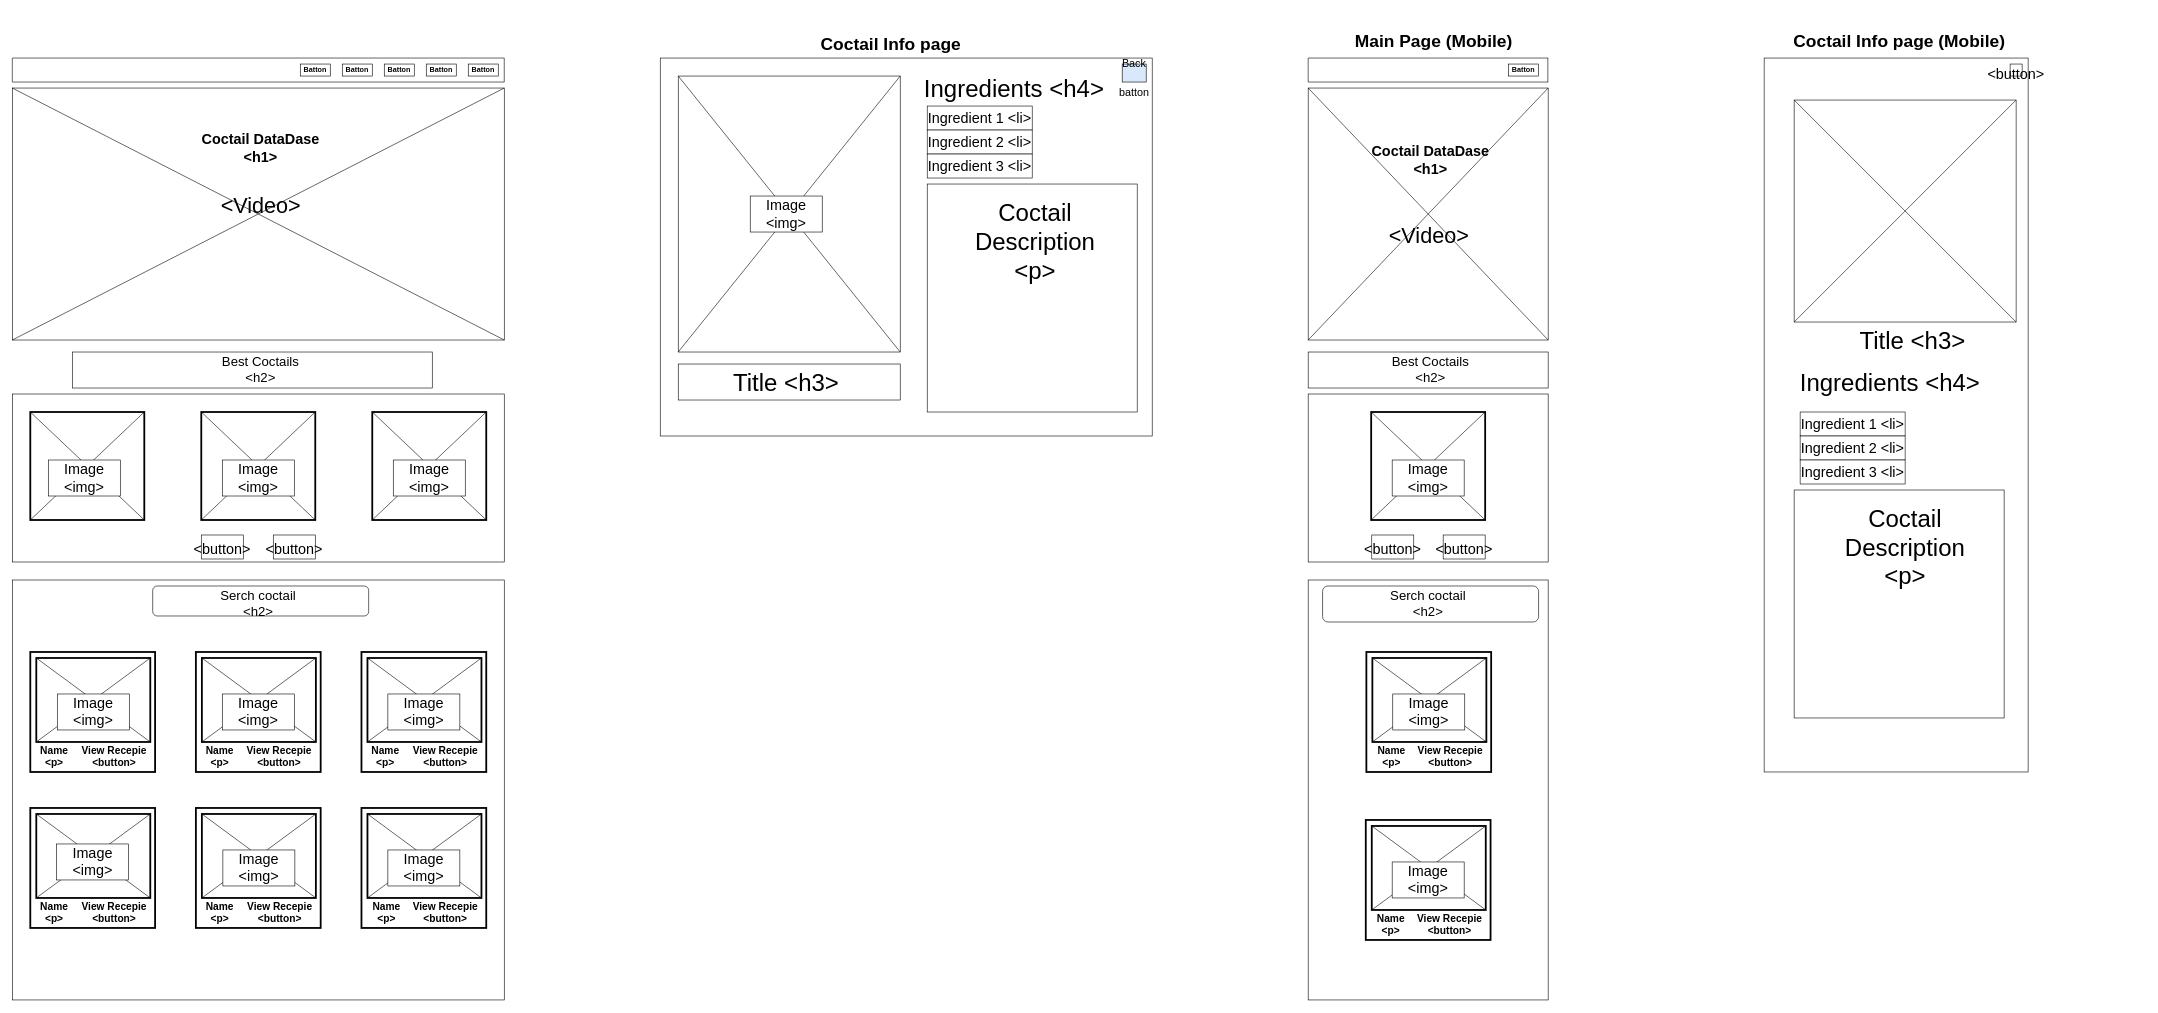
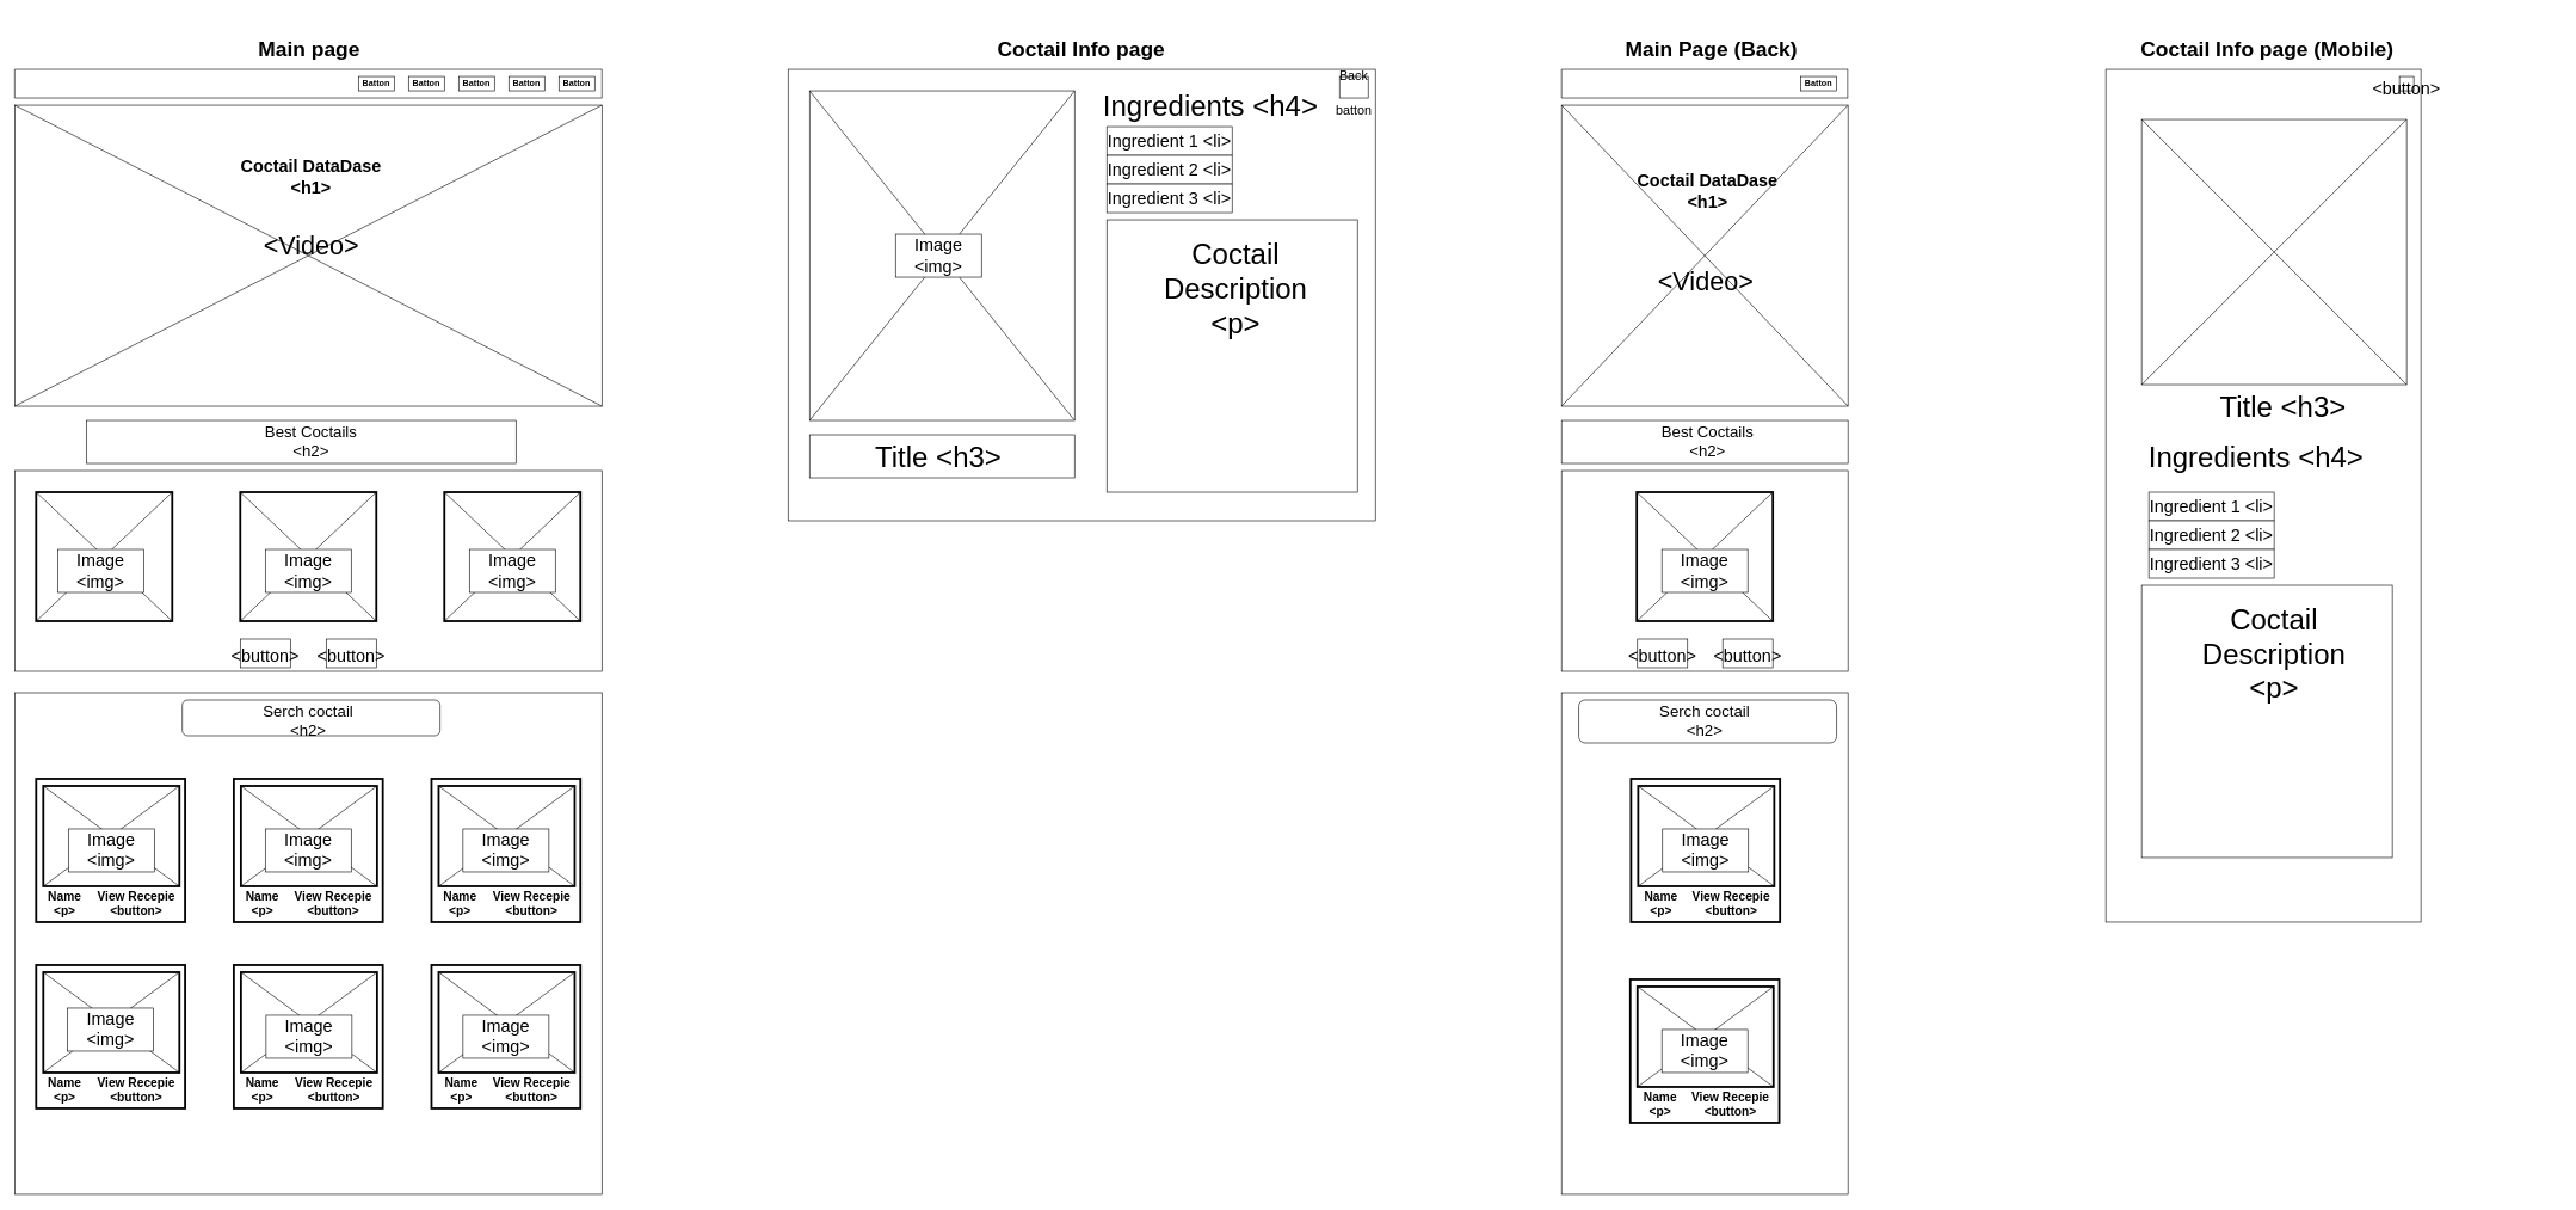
+ <mxCell id="38" value="&lt;h1 style=&quot;&quot;&gt;&lt;span style=&quot;font-size: 29px;&quot;&gt;Main page&lt;/span&gt;&lt;/h1&gt;" style="text;html=1;strokeColor=none;fillColor=none;align=center;verticalAlign=middle;whiteSpace=wrap;rounded=0;fontSize=24;" parent="1" vertex="1"><mxGeometry x="21.5" y="20" width="819" height="30" as="geometry" /></mxCell>
- <mxCell id="69" value="&lt;h1 style=&quot;&quot;&gt;&lt;span style=&quot;font-size: 29px;&quot;&gt;Main Page (Mobile)&lt;/span&gt;&lt;/h1&gt;" style="text;html=1;strokeColor=none;fillColor=none;align=center;verticalAlign=middle;whiteSpace=wrap;rounded=0;fontSize=24;" parent="1" vertex="1"><mxGeometry x="1980" y="20" width="819" height="30" as="geometry" /></mxCell>
+ <mxCell id="69" value="&lt;h1 style=&quot;&quot;&gt;&lt;span style=&quot;font-size: 29px;&quot;&gt;Main Page (Back)&lt;/span&gt;&lt;/h1&gt;" style="text;html=1;strokeColor=none;fillColor=none;align=center;verticalAlign=middle;whiteSpace=wrap;rounded=0;fontSize=24;" parent="1" vertex="1"><mxGeometry x="1980" y="20" width="819" height="30" as="geometry" /></mxCell>
- <mxCell id="39" value="&lt;h1 style=&quot;&quot;&gt;&lt;span style=&quot;font-size: 29px;&quot;&gt;Coctail Info page&lt;/span&gt;&lt;/h1&gt;" style="text;html=1;strokeColor=none;fillColor=none;align=center;verticalAlign=middle;whiteSpace=wrap;rounded=0;fontSize=24;" parent="1" vertex="1"><mxGeometry x="1075" y="25" width="819" height="30" as="geometry" /></mxCell>
+ <mxCell id="39" value="&lt;h1 style=&quot;&quot;&gt;&lt;span style=&quot;font-size: 29px;&quot;&gt;Coctail Info page&lt;/span&gt;&lt;/h1&gt;" style="text;html=1;strokeColor=none;fillColor=none;align=center;verticalAlign=middle;whiteSpace=wrap;rounded=0;fontSize=24;" parent="1" vertex="1"><mxGeometry x="1100" y="20" width="819" height="30" as="geometry" /></mxCell>
- <mxCell id="49" value="&lt;font style=&quot;font-size: 18px;&quot;&gt;Back batton&lt;/font&gt;" style="rounded=0;whiteSpace=wrap;html=1;fontSize=40;strokeWidth=1;fillColor=#dae8fc;" parent="1" vertex="1"><mxGeometry x="1870" y="80" width="40" height="30" as="geometry" /></mxCell>
+ <mxCell id="49" value="&lt;font style=&quot;font-size: 18px;&quot;&gt;Back batton&lt;/font&gt;" style="rounded=0;whiteSpace=wrap;html=1;fontSize=40;strokeWidth=1;" parent="1" vertex="1"><mxGeometry x="1870" y="80" width="40" height="30" as="geometry" /></mxCell>
